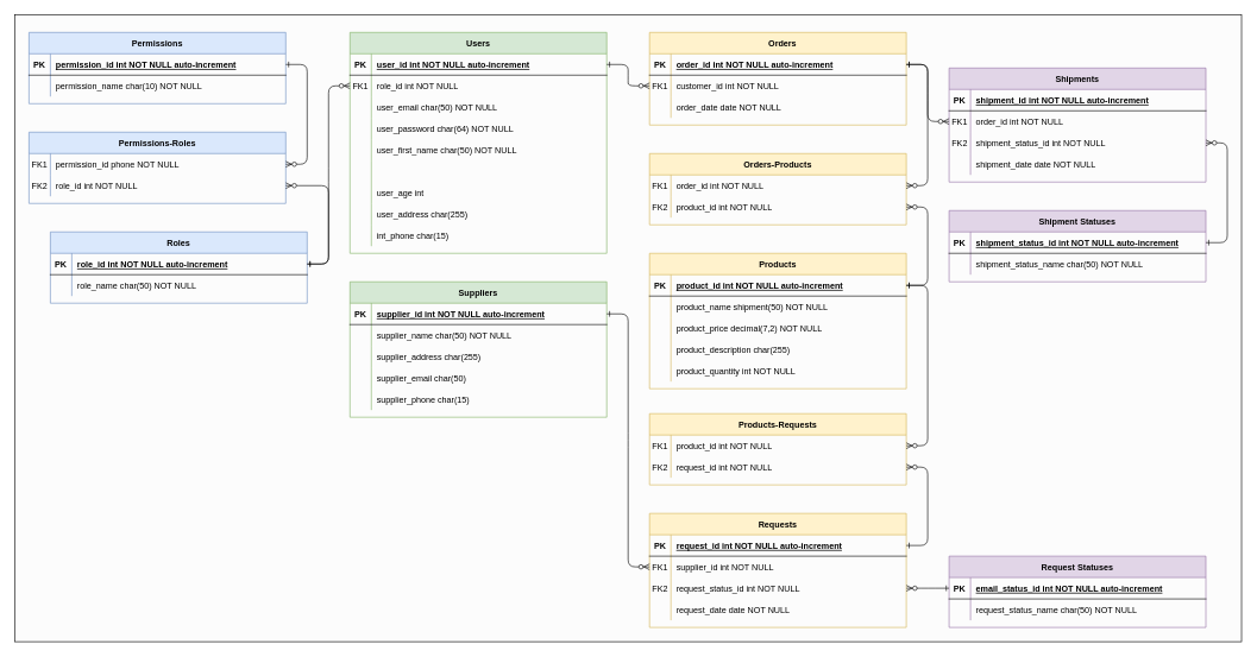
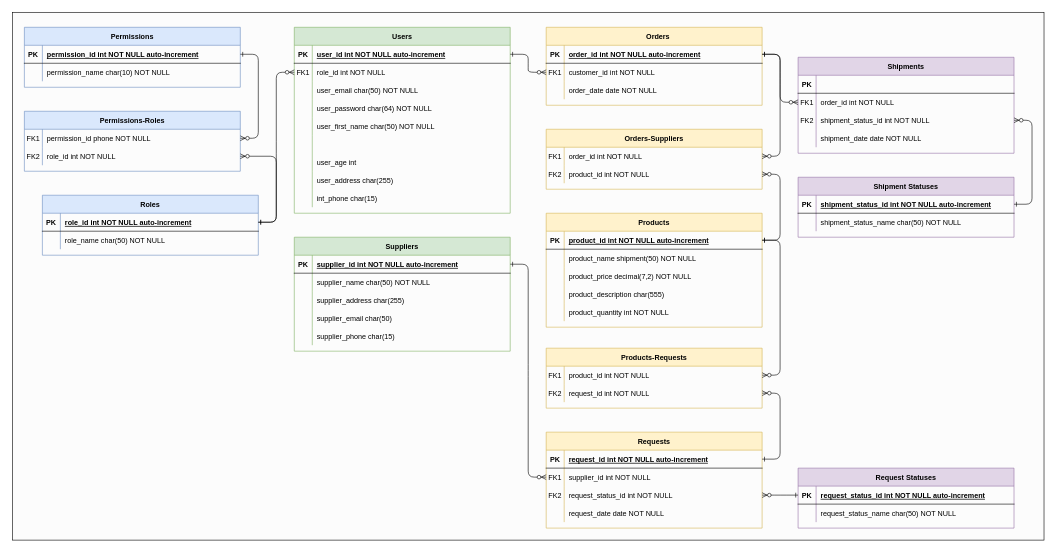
- <mxCell id="17" value="shipment_id int NOT NULL auto-increment" style="shape=partialRectangle;overflow=hidden;connectable=0;fillColor=none;top=0;left=0;bottom=0;right=0;align=left;spacingLeft=6;fontStyle=5;" parent="15" vertex="1"><mxGeometry x="30" width="330" height="30" as="geometry"><mxRectangle width="330" height="30" as="alternateBounds" /></mxGeometry></mxCell>
- <mxCell id="70" value="Orders-Products" style="shape=table;startSize=30;container=1;collapsible=1;childLayout=tableLayout;fixedRows=1;rowLines=0;fontStyle=1;align=center;resizeLast=1;fillColor=#fff2cc;strokeColor=#d6b656;" parent="2" vertex="1"><mxGeometry x="890" y="195" width="360" height="100" as="geometry" /></mxCell>
+ <mxCell id="70" value="Orders-Suppliers" style="shape=table;startSize=30;container=1;collapsible=1;childLayout=tableLayout;fixedRows=1;rowLines=0;fontStyle=1;align=center;resizeLast=1;fillColor=#fff2cc;strokeColor=#d6b656;" parent="2" vertex="1"><mxGeometry x="890" y="195" width="360" height="100" as="geometry" /></mxCell>
- <mxCell id="66" value="product_description char(255)" style="shape=partialRectangle;overflow=hidden;connectable=0;fillColor=none;top=0;left=0;bottom=0;right=0;align=left;spacingLeft=6;" parent="64" vertex="1"><mxGeometry x="30" width="330" height="30" as="geometry"><mxRectangle width="330" height="30" as="alternateBounds" /></mxGeometry></mxCell>
+ <mxCell id="66" value="product_description char(555)" style="shape=partialRectangle;overflow=hidden;connectable=0;fillColor=none;top=0;left=0;bottom=0;right=0;align=left;spacingLeft=6;" parent="64" vertex="1"><mxGeometry x="30" width="330" height="30" as="geometry"><mxRectangle width="330" height="30" as="alternateBounds" /></mxGeometry></mxCell>
- <mxCell id="131" value="email_status_id int NOT NULL auto-increment" style="shape=partialRectangle;overflow=hidden;connectable=0;fillColor=none;top=0;left=0;bottom=0;right=0;align=left;spacingLeft=6;fontStyle=5;" parent="129" vertex="1"><mxGeometry x="30" width="330" height="30" as="geometry"><mxRectangle width="330" height="30" as="alternateBounds" /></mxGeometry></mxCell>
+ <mxCell id="131" value="request_status_id int NOT NULL auto-increment" style="shape=partialRectangle;overflow=hidden;connectable=0;fillColor=none;top=0;left=0;bottom=0;right=0;align=left;spacingLeft=6;fontStyle=5;" parent="129" vertex="1"><mxGeometry x="30" width="330" height="30" as="geometry"><mxRectangle width="330" height="30" as="alternateBounds" /></mxGeometry></mxCell>
